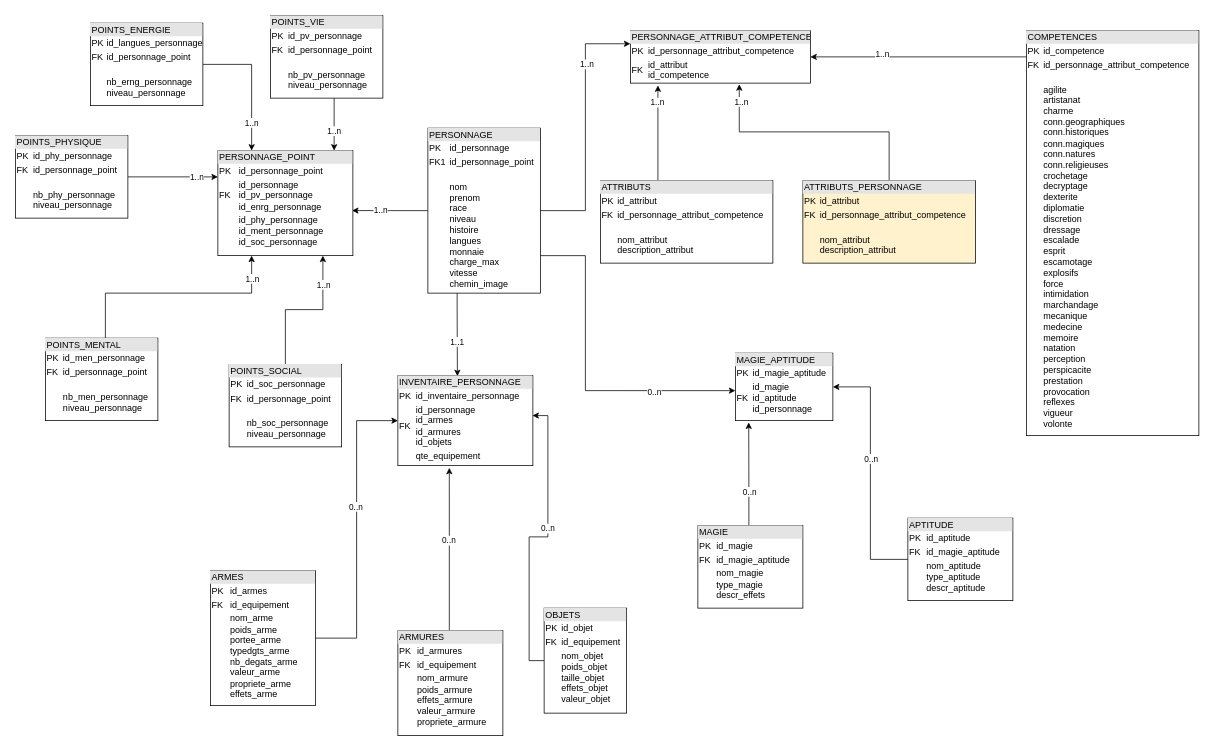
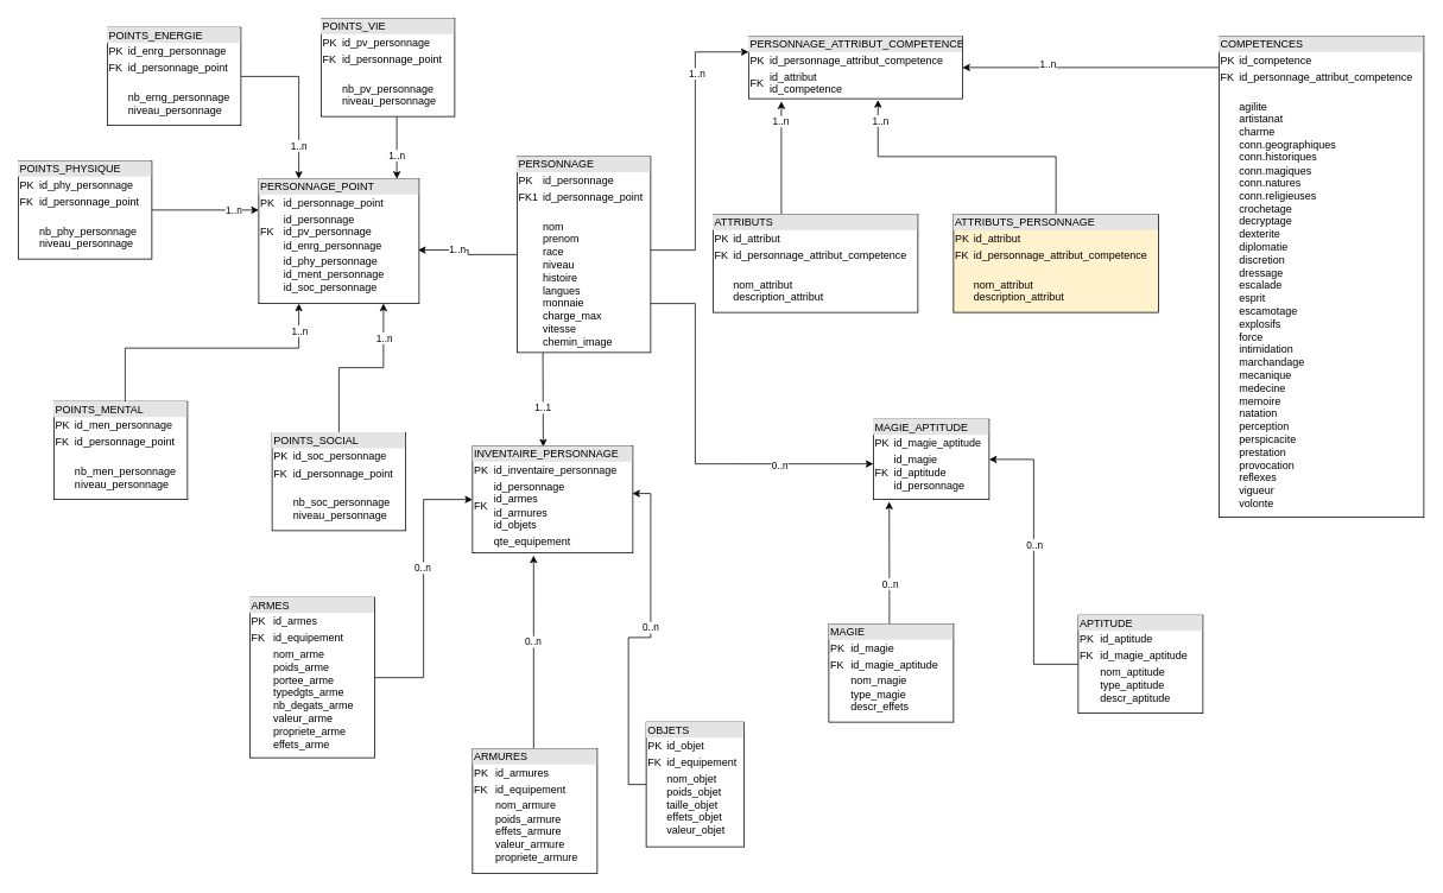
- <mxCell id="17" value="&lt;div style=&quot;box-sizing:border-box;width:100%;background:#e4e4e4;padding:2px;&quot;&gt;POINTS_ENERGIE&lt;/div&gt;&lt;table style=&quot;width:100%;font-size:1em;&quot; cellspacing=&quot;0&quot; cellpadding=&quot;2&quot;&gt;&lt;tbody&gt;&lt;tr&gt;&lt;td&gt;PK&lt;/td&gt;&lt;td&gt;id_langues_personnage&lt;/td&gt;&lt;/tr&gt;&lt;tr&gt;&lt;td&gt;FK&lt;/td&gt;&lt;td&gt;id_personnage_point&lt;/td&gt;&lt;/tr&gt;&lt;tr&gt;&lt;td&gt;&lt;/td&gt;&lt;td&gt;&lt;br&gt;nb_erng_personnage&lt;br&gt;niveau_personnage&lt;br&gt;&lt;/td&gt;&lt;/tr&gt;&lt;/tbody&gt;&lt;/table&gt;" style="verticalAlign=top;align=left;overflow=fill;html=1;" vertex="1" parent="1"><mxGeometry x="120" y="30" width="150" height="110" as="geometry" /></mxCell>
+ <mxCell id="17" value="&lt;div style=&quot;box-sizing:border-box;width:100%;background:#e4e4e4;padding:2px;&quot;&gt;POINTS_ENERGIE&lt;/div&gt;&lt;table style=&quot;width:100%;font-size:1em;&quot; cellspacing=&quot;0&quot; cellpadding=&quot;2&quot;&gt;&lt;tbody&gt;&lt;tr&gt;&lt;td&gt;PK&lt;/td&gt;&lt;td&gt;id_enrg_personnage&lt;/td&gt;&lt;/tr&gt;&lt;tr&gt;&lt;td&gt;FK&lt;/td&gt;&lt;td&gt;id_personnage_point&lt;/td&gt;&lt;/tr&gt;&lt;tr&gt;&lt;td&gt;&lt;/td&gt;&lt;td&gt;&lt;br&gt;nb_erng_personnage&lt;br&gt;niveau_personnage&lt;br&gt;&lt;/td&gt;&lt;/tr&gt;&lt;/tbody&gt;&lt;/table&gt;" style="verticalAlign=top;align=left;overflow=fill;html=1;" vertex="1" parent="1"><mxGeometry x="120" y="30" width="150" height="110" as="geometry" /></mxCell>
- <mxCell id="10" value="&lt;div style=&quot;box-sizing:border-box;width:100%;background:#e4e4e4;padding:2px;&quot;&gt;PERSONNAGE&lt;br&gt;&lt;/div&gt;&lt;table style=&quot;width:100%;font-size:1em;&quot; cellspacing=&quot;0&quot; cellpadding=&quot;2&quot;&gt;&lt;tbody&gt;&lt;tr&gt;&lt;td&gt;PK&lt;/td&gt;&lt;td&gt;id_personnage&lt;/td&gt;&lt;/tr&gt;&lt;tr&gt;&lt;td&gt;FK1&lt;/td&gt;&lt;td&gt;id_personnage_point&lt;/td&gt;&lt;/tr&gt;&lt;tr&gt;&lt;td&gt;&lt;/td&gt;&lt;td&gt;&lt;br&gt;nom&lt;br&gt;prenom&lt;br&gt;race&lt;br&gt;niveau&lt;br&gt;histoire&lt;br&gt;langues&lt;br&gt;monnaie&lt;br&gt;charge_max&lt;br&gt;vitesse&lt;br&gt;chemin_image&lt;br&gt;&lt;/td&gt;&lt;/tr&gt;&lt;/tbody&gt;&lt;/table&gt;" style="verticalAlign=top;align=left;overflow=fill;html=1;" vertex="1" parent="1"><mxGeometry x="570" y="170" width="150" height="220" as="geometry" /></mxCell>
+ <mxCell id="10" value="&lt;div style=&quot;box-sizing:border-box;width:100%;background:#e4e4e4;padding:2px;&quot;&gt;PERSONNAGE&lt;br&gt;&lt;/div&gt;&lt;table style=&quot;width:100%;font-size:1em;&quot; cellspacing=&quot;0&quot; cellpadding=&quot;2&quot;&gt;&lt;tbody&gt;&lt;tr&gt;&lt;td&gt;PK&lt;/td&gt;&lt;td&gt;id_personnage&lt;/td&gt;&lt;/tr&gt;&lt;tr&gt;&lt;td&gt;FK1&lt;/td&gt;&lt;td&gt;id_personnage_point&lt;/td&gt;&lt;/tr&gt;&lt;tr&gt;&lt;td&gt;&lt;/td&gt;&lt;td&gt;&lt;br&gt;nom&lt;br&gt;prenom&lt;br&gt;race&lt;br&gt;niveau&lt;br&gt;histoire&lt;br&gt;langues&lt;br&gt;monnaie&lt;br&gt;charge_max&lt;br&gt;vitesse&lt;br&gt;chemin_image&lt;br&gt;&lt;/td&gt;&lt;/tr&gt;&lt;/tbody&gt;&lt;/table&gt;" style="verticalAlign=top;align=left;overflow=fill;html=1;" vertex="1" parent="1"><mxGeometry x="580" y="175" width="150" height="220" as="geometry" /></mxCell>
- <mxCell id="39" value="&lt;div style=&quot;box-sizing:border-box;width:100%;background:#e4e4e4;padding:2px;&quot;&gt;ARMES&lt;/div&gt;&lt;table style=&quot;width:100%;font-size:1em;&quot; cellspacing=&quot;0&quot; cellpadding=&quot;2&quot;&gt;&lt;tbody&gt;&lt;tr&gt;&lt;td&gt;PK&lt;/td&gt;&lt;td&gt;id_armes&lt;/td&gt;&lt;/tr&gt;&lt;tr&gt;&lt;td&gt;FK&lt;/td&gt;&lt;td&gt;id_equipement&lt;/td&gt;&lt;/tr&gt;&lt;tr&gt;&lt;td&gt;&lt;/td&gt;&lt;td&gt;nom_arme&lt;br&gt;poids_arme&lt;br&gt;portee_arme&lt;br&gt;typedgts_arme&lt;br&gt;nb_degats_arme&lt;br&gt;valeur_arme&lt;br&gt;propriete_arme&lt;br&gt;effets_arme&lt;br&gt;&lt;/td&gt;&lt;/tr&gt;&lt;/tbody&gt;&lt;/table&gt;" style="verticalAlign=top;align=left;overflow=fill;html=1;" vertex="1" parent="1"><mxGeometry x="280" y="760" width="140" height="180" as="geometry" /></mxCell>
+ <mxCell id="39" value="&lt;div style=&quot;box-sizing:border-box;width:100%;background:#e4e4e4;padding:2px;&quot;&gt;ARMES&lt;/div&gt;&lt;table style=&quot;width:100%;font-size:1em;&quot; cellspacing=&quot;0&quot; cellpadding=&quot;2&quot;&gt;&lt;tbody&gt;&lt;tr&gt;&lt;td&gt;PK&lt;/td&gt;&lt;td&gt;id_armes&lt;/td&gt;&lt;/tr&gt;&lt;tr&gt;&lt;td&gt;FK&lt;/td&gt;&lt;td&gt;id_equipement&lt;/td&gt;&lt;/tr&gt;&lt;tr&gt;&lt;td&gt;&lt;/td&gt;&lt;td&gt;nom_arme&lt;br&gt;poids_arme&lt;br&gt;portee_arme&lt;br&gt;typedgts_arme&lt;br&gt;nb_degats_arme&lt;br&gt;valeur_arme&lt;br&gt;propriete_arme&lt;br&gt;effets_arme&lt;br&gt;&lt;/td&gt;&lt;/tr&gt;&lt;/tbody&gt;&lt;/table&gt;" style="verticalAlign=top;align=left;overflow=fill;html=1;" vertex="1" parent="1"><mxGeometry x="280" y="670" width="140" height="180" as="geometry" /></mxCell>
